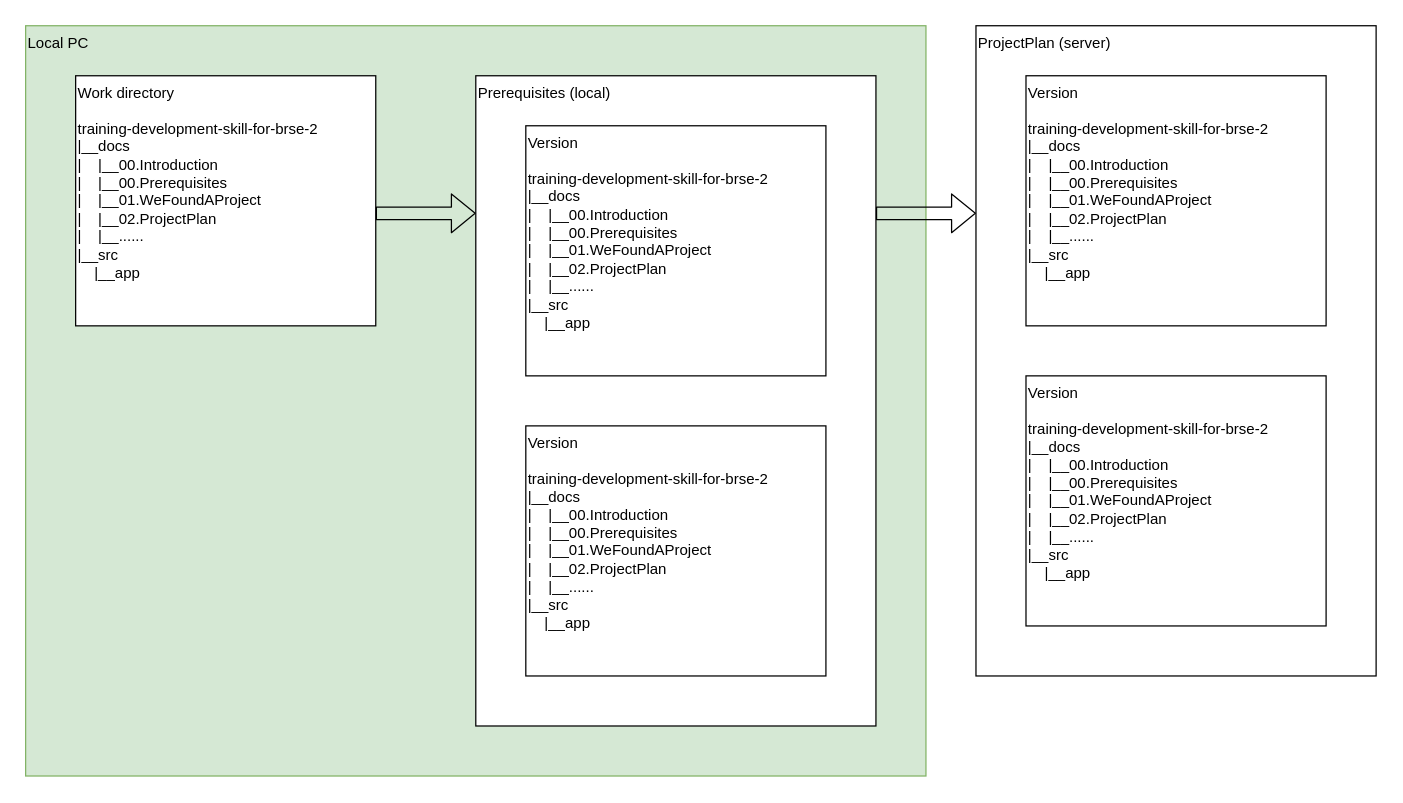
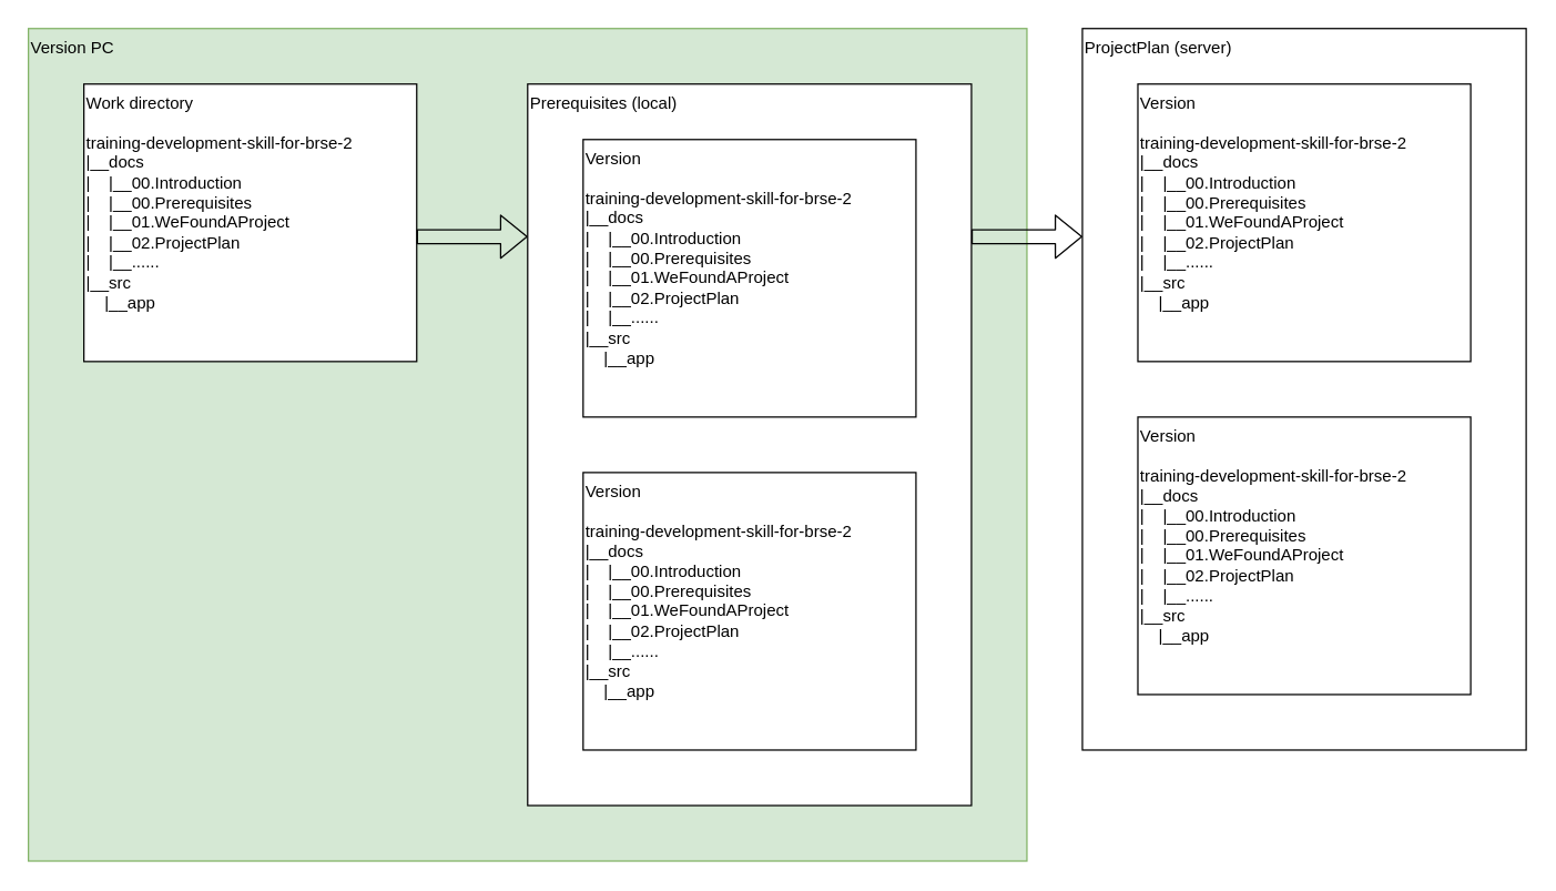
- <mxCell id="2" value="Local PC" style="rounded=0;whiteSpace=wrap;html=1;align=left;verticalAlign=top;fillColor=#d5e8d4;strokeColor=#82b366;" vertex="1" parent="1"><mxGeometry x="20" y="20" width="720" height="600" as="geometry" /></mxCell>
+ <mxCell id="2" value="Version PC" style="rounded=0;whiteSpace=wrap;html=1;align=left;verticalAlign=top;fillColor=#d5e8d4;strokeColor=#82b366;" vertex="1" parent="1"><mxGeometry x="20" y="20" width="720" height="600" as="geometry" /></mxCell>
